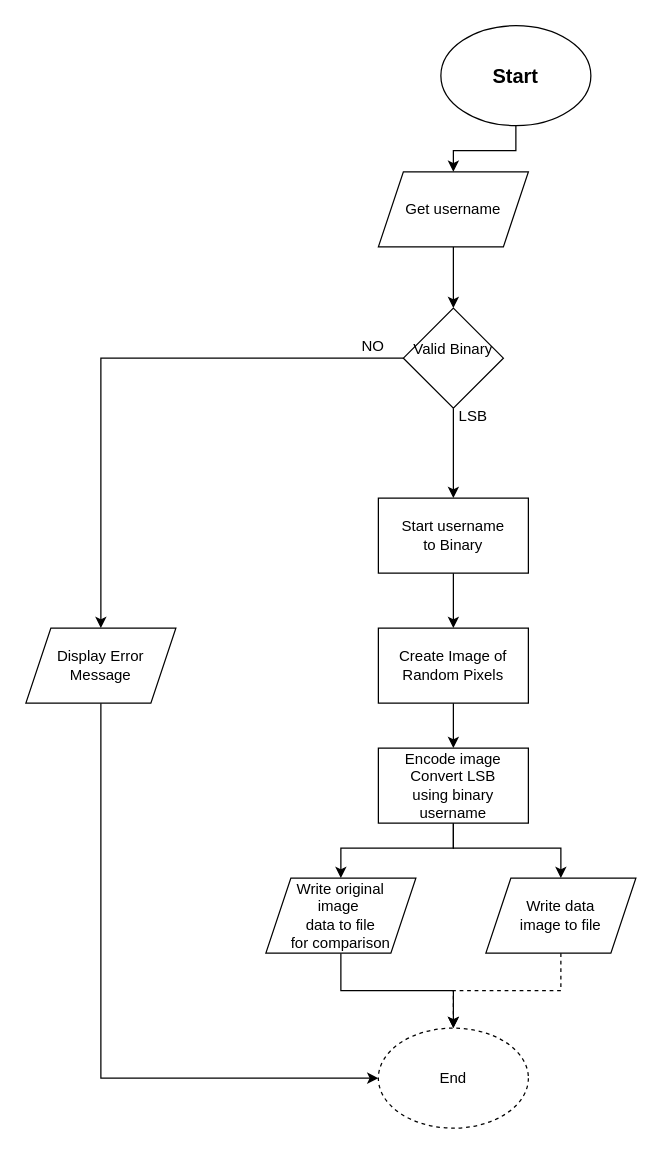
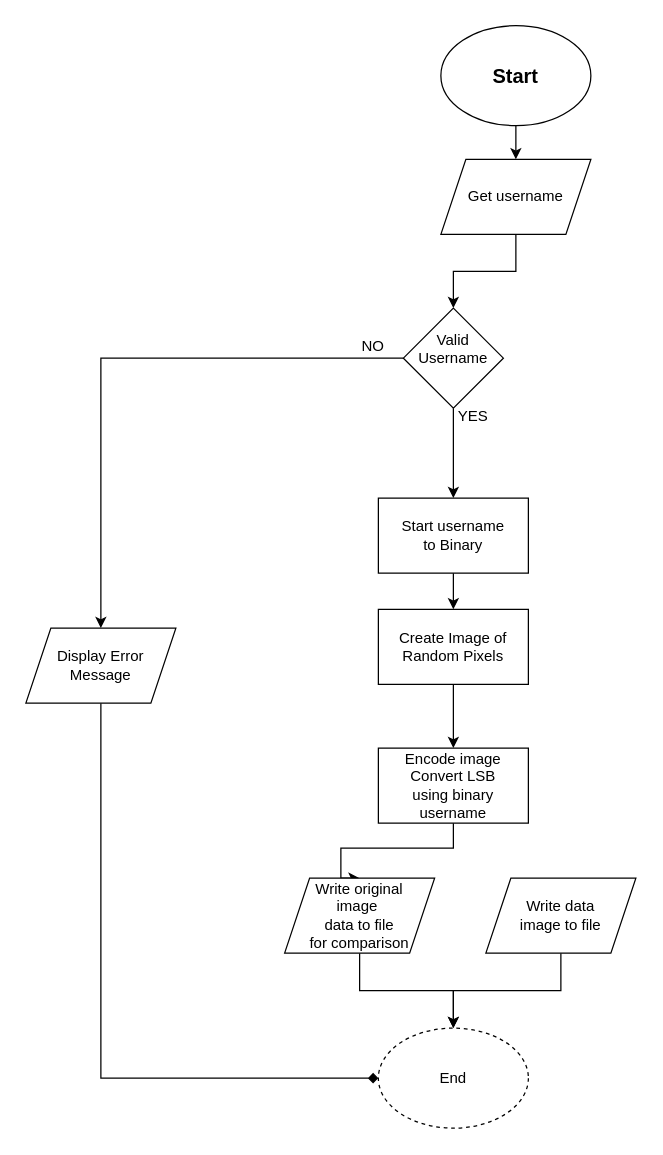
- <mxCell id="5" value="Get username" style="shape=parallelogram;perimeter=parallelogramPerimeter;whiteSpace=wrap;html=1;fixedSize=1;" parent="1" vertex="1"><mxGeometry x="302" y="137" width="120" height="60" as="geometry" /></mxCell>
+ <mxCell id="5" value="Get username" style="shape=parallelogram;perimeter=parallelogramPerimeter;whiteSpace=wrap;html=1;fixedSize=1;" parent="1" vertex="1"><mxGeometry x="352" y="127" width="120" height="60" as="geometry" /></mxCell>
- <mxCell id="10" value="&lt;div&gt;Valid Binary&lt;/div&gt;&lt;div&gt;&lt;br&gt;&lt;/div&gt;" style="rhombus;whiteSpace=wrap;html=1;" parent="1" vertex="1"><mxGeometry x="322" y="246" width="80" height="80" as="geometry" /></mxCell>
+ <mxCell id="10" value="&lt;div&gt;Valid Username&lt;/div&gt;&lt;div&gt;&lt;br&gt;&lt;/div&gt;" style="rhombus;whiteSpace=wrap;html=1;" parent="1" vertex="1"><mxGeometry x="322" y="246" width="80" height="80" as="geometry" /></mxCell>
- <mxCell id="22" value="LSB" style="text;html=1;align=center;verticalAlign=middle;whiteSpace=wrap;rounded=0;" parent="1" vertex="1"><mxGeometry x="348" y="318" width="60" height="30" as="geometry" /></mxCell>
+ <mxCell id="22" value="YES" style="text;html=1;align=center;verticalAlign=middle;whiteSpace=wrap;rounded=0;" parent="1" vertex="1"><mxGeometry x="348" y="318" width="60" height="30" as="geometry" /></mxCell>
- <mxCell id="12" value="Create Image of Random Pixels" style="rounded=0;whiteSpace=wrap;html=1;" parent="1" vertex="1"><mxGeometry x="302" y="502" width="120" height="60" as="geometry" /></mxCell>
+ <mxCell id="12" value="Create Image of Random Pixels" style="rounded=0;whiteSpace=wrap;html=1;" parent="1" vertex="1"><mxGeometry x="302" y="487" width="120" height="60" as="geometry" /></mxCell>
- <mxCell id="14" style="edgeStyle=orthogonalEdgeStyle;rounded=0;orthogonalLoop=1;jettySize=auto;html=1;exitX=0.5;exitY=1;exitDx=0;exitDy=0;entryX=0.5;entryY=0;entryDx=0;entryDy=0;" parent="1" source="15" target="19" edge="1"><mxGeometry relative="1" as="geometry"><Array as="points"><mxPoint x="362" y="678" /><mxPoint x="448" y="678" /></Array></mxGeometry></mxCell>
- <mxCell id="17" value="&lt;div&gt;Write original&lt;/div&gt;&lt;div&gt;image&amp;nbsp;&lt;/div&gt;&lt;div&gt;data to file&lt;/div&gt;&lt;div&gt;for comparison&lt;br&gt;&lt;/div&gt;" style="shape=parallelogram;perimeter=parallelogramPerimeter;whiteSpace=wrap;html=1;fixedSize=1;" parent="1" vertex="1"><mxGeometry x="212" y="702" width="120" height="60" as="geometry" /></mxCell>
+ <mxCell id="17" value="&lt;div&gt;Write original&lt;/div&gt;&lt;div&gt;image&amp;nbsp;&lt;/div&gt;&lt;div&gt;data to file&lt;/div&gt;&lt;div&gt;for comparison&lt;br&gt;&lt;/div&gt;" style="shape=parallelogram;perimeter=parallelogramPerimeter;whiteSpace=wrap;html=1;fixedSize=1;" parent="1" vertex="1"><mxGeometry x="227" y="702" width="120" height="60" as="geometry" /></mxCell>
- <mxCell id="18" style="edgeStyle=orthogonalEdgeStyle;rounded=0;orthogonalLoop=1;jettySize=auto;html=1;entryX=0.5;entryY=0;entryDx=0;entryDy=0;dashed=1;" parent="1" source="19" target="20" edge="1"><mxGeometry relative="1" as="geometry" /></mxCell>
+ <mxCell id="18" style="edgeStyle=orthogonalEdgeStyle;rounded=0;orthogonalLoop=1;jettySize=auto;html=1;entryX=0.5;entryY=0;entryDx=0;entryDy=0;" parent="1" source="19" target="20" edge="1"><mxGeometry relative="1" as="geometry" /></mxCell>
- <mxCell id="6" style="edgeStyle=orthogonalEdgeStyle;rounded=0;orthogonalLoop=1;jettySize=auto;html=1;entryX=0;entryY=0.5;entryDx=0;entryDy=0;" parent="1" source="7" target="20" edge="1"><mxGeometry relative="1" as="geometry"><Array as="points"><mxPoint x="80" y="862" /></Array></mxGeometry></mxCell>
+ <mxCell id="6" style="edgeStyle=orthogonalEdgeStyle;rounded=0;orthogonalLoop=1;jettySize=auto;html=1;entryX=0;entryY=0.5;entryDx=0;entryDy=0;endArrow=diamond;" parent="1" source="7" target="20" edge="1"><mxGeometry relative="1" as="geometry"><Array as="points"><mxPoint x="80" y="862" /></Array></mxGeometry></mxCell>
